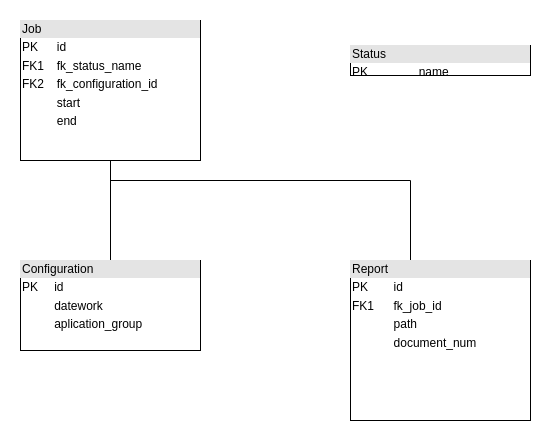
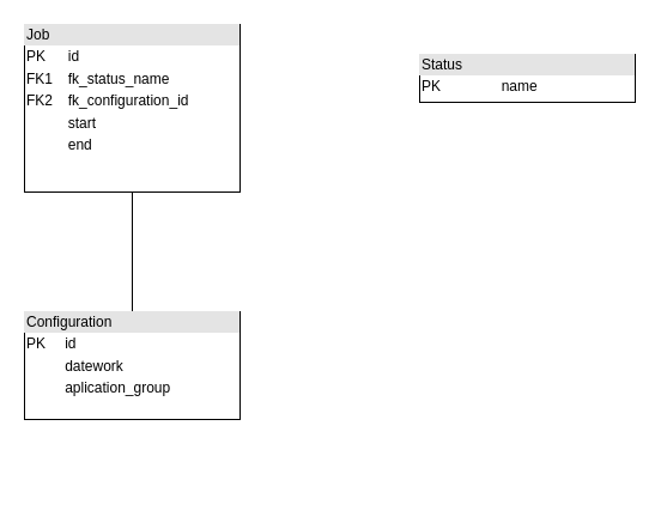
- <mxCell id="3" value="&lt;div style=&quot;box-sizing: border-box ; width: 100% ; background: #e4e4e4 ; padding: 2px&quot;&gt;Status&lt;/div&gt;&lt;table style=&quot;width: 100% ; font-size: 1em&quot; cellpadding=&quot;2&quot; cellspacing=&quot;0&quot;&gt;&lt;tbody&gt;&lt;tr&gt;&lt;td&gt;PK&lt;/td&gt;&lt;td&gt;name&lt;/td&gt;&lt;/tr&gt;&lt;/tbody&gt;&lt;/table&gt;" style="verticalAlign=top;align=left;overflow=fill;html=1;" vertex="1" parent="1"><mxGeometry x="350" y="45" width="180" height="30" as="geometry" /></mxCell>
+ <mxCell id="3" value="&lt;div style=&quot;box-sizing: border-box ; width: 100% ; background: #e4e4e4 ; padding: 2px&quot;&gt;Status&lt;/div&gt;&lt;table style=&quot;width: 100% ; font-size: 1em&quot; cellpadding=&quot;2&quot; cellspacing=&quot;0&quot;&gt;&lt;tbody&gt;&lt;tr&gt;&lt;td&gt;PK&lt;/td&gt;&lt;td&gt;name&lt;/td&gt;&lt;/tr&gt;&lt;/tbody&gt;&lt;/table&gt;" style="verticalAlign=top;align=left;overflow=fill;html=1;" vertex="1" parent="1"><mxGeometry x="350" y="45" width="180" height="40" as="geometry" /></mxCell>
- <mxCell id="6" style="edgeStyle=orthogonalEdgeStyle;rounded=0;orthogonalLoop=1;jettySize=auto;html=1;exitX=0.5;exitY=0;exitDx=0;exitDy=0;endArrow=none;endFill=0;" edge="1" parent="1" source="7" target="2"><mxGeometry relative="1" as="geometry"><Array as="points"><mxPoint x="410" y="180" /><mxPoint x="110" y="180" /></Array></mxGeometry></mxCell>
- <mxCell id="7" value="&lt;div style=&quot;box-sizing: border-box ; width: 100% ; background: #e4e4e4 ; padding: 2px&quot;&gt;Report&lt;/div&gt;&lt;table style=&quot;width: 100% ; font-size: 1em&quot; cellpadding=&quot;2&quot; cellspacing=&quot;0&quot;&gt;&lt;tbody&gt;&lt;tr&gt;&lt;td&gt;PK&lt;/td&gt;&lt;td&gt;id&lt;/td&gt;&lt;/tr&gt;&lt;tr&gt;&lt;td&gt;FK1&lt;/td&gt;&lt;td&gt;fk_job_id&lt;/td&gt;&lt;/tr&gt;&lt;tr&gt;&lt;td&gt;&lt;/td&gt;&lt;td&gt;path&lt;/td&gt;&lt;/tr&gt;&lt;tr&gt;&lt;td&gt;&lt;br&gt;&lt;/td&gt;&lt;td&gt;document_num&lt;/td&gt;&lt;/tr&gt;&lt;/tbody&gt;&lt;/table&gt;" style="verticalAlign=top;align=left;overflow=fill;html=1;" vertex="1" parent="1"><mxGeometry x="350" y="260" width="180" height="160" as="geometry" /></mxCell>
